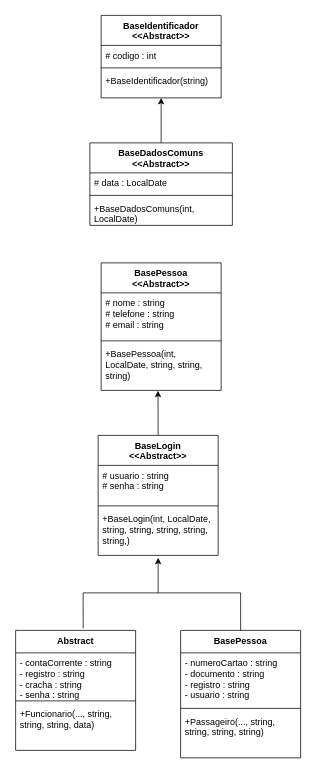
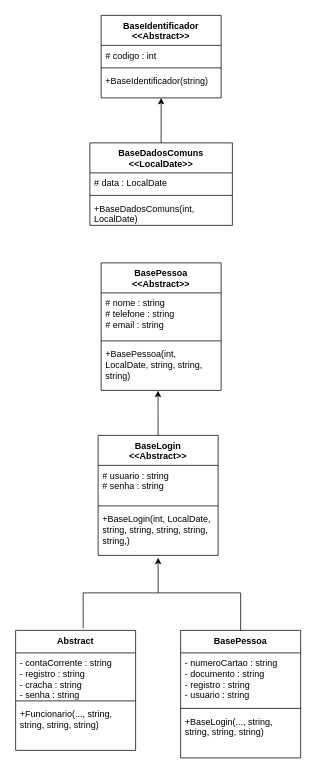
- <mxCell id="6" value="BaseDadosComuns&lt;br&gt;&amp;lt;&amp;lt;Abstract&amp;gt;&amp;gt;" style="swimlane;fontStyle=1;align=center;verticalAlign=top;childLayout=stackLayout;horizontal=1;startSize=40;horizontalStack=0;resizeParent=1;resizeParentMax=0;resizeLast=0;collapsible=1;marginBottom=0;whiteSpace=wrap;html=1;" vertex="1" parent="1"><mxGeometry x="119" y="190" width="190" height="110" as="geometry" /></mxCell>
+ <mxCell id="6" value="BaseDadosComuns&lt;br&gt;&amp;lt;&amp;lt;LocalDate&amp;gt;&amp;gt;" style="swimlane;fontStyle=1;align=center;verticalAlign=top;childLayout=stackLayout;horizontal=1;startSize=40;horizontalStack=0;resizeParent=1;resizeParentMax=0;resizeLast=0;collapsible=1;marginBottom=0;whiteSpace=wrap;html=1;" vertex="1" parent="1"><mxGeometry x="119" y="190" width="190" height="110" as="geometry" /></mxCell>
- <mxCell id="21" value="+Funcionario(..., string, string, string, data)" style="text;strokeColor=none;fillColor=none;align=left;verticalAlign=top;spacingLeft=4;spacingRight=4;overflow=hidden;rotatable=0;points=[[0,0.5],[1,0.5]];portConstraint=eastwest;whiteSpace=wrap;html=1;" vertex="1" parent="18"><mxGeometry y="98" width="160" height="62" as="geometry" /></mxCell>
+ <mxCell id="21" value="+Funcionario(..., string, string, string, string)" style="text;strokeColor=none;fillColor=none;align=left;verticalAlign=top;spacingLeft=4;spacingRight=4;overflow=hidden;rotatable=0;points=[[0,0.5],[1,0.5]];portConstraint=eastwest;whiteSpace=wrap;html=1;" vertex="1" parent="18"><mxGeometry y="98" width="160" height="62" as="geometry" /></mxCell>
- <mxCell id="25" value="+Passageiro(..., string, string, string, string)" style="text;strokeColor=none;fillColor=none;align=left;verticalAlign=top;spacingLeft=4;spacingRight=4;overflow=hidden;rotatable=0;points=[[0,0.5],[1,0.5]];portConstraint=eastwest;whiteSpace=wrap;html=1;" vertex="1" parent="22"><mxGeometry y="108" width="160" height="62" as="geometry" /></mxCell>
+ <mxCell id="25" value="+BaseLogin(..., string, string, string, string)" style="text;strokeColor=none;fillColor=none;align=left;verticalAlign=top;spacingLeft=4;spacingRight=4;overflow=hidden;rotatable=0;points=[[0,0.5],[1,0.5]];portConstraint=eastwest;whiteSpace=wrap;html=1;" vertex="1" parent="22"><mxGeometry y="108" width="160" height="62" as="geometry" /></mxCell>
